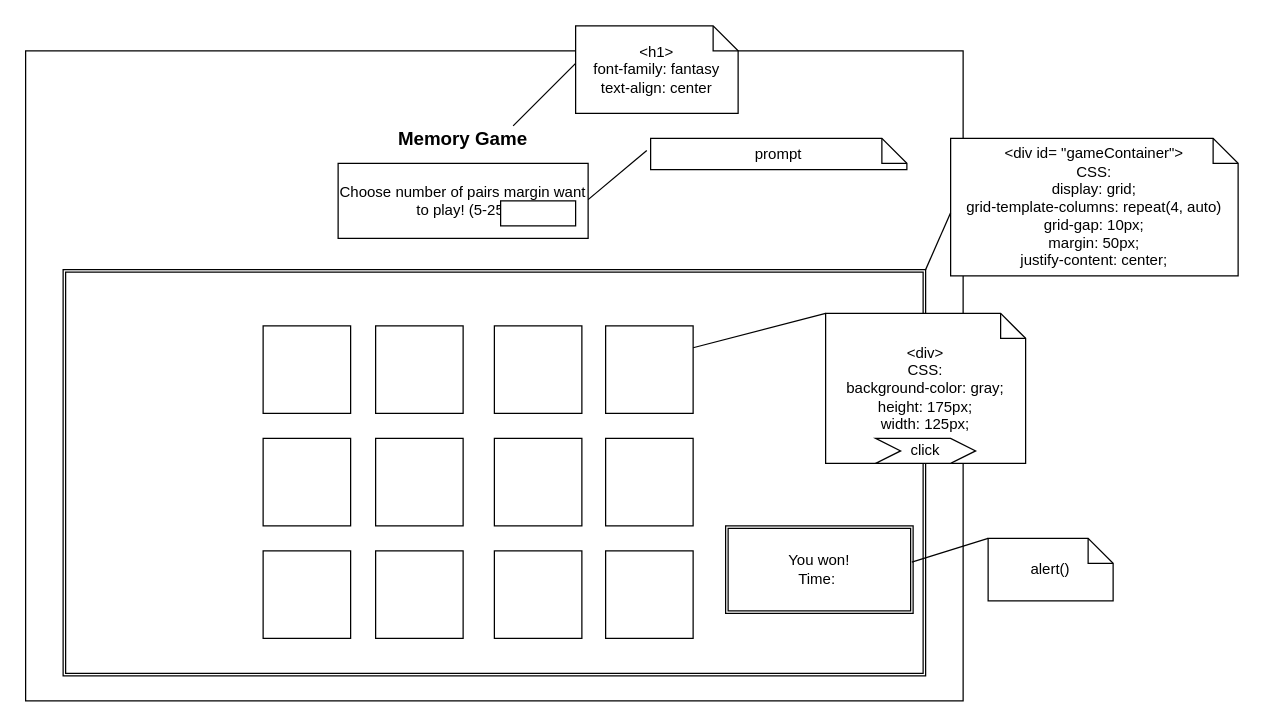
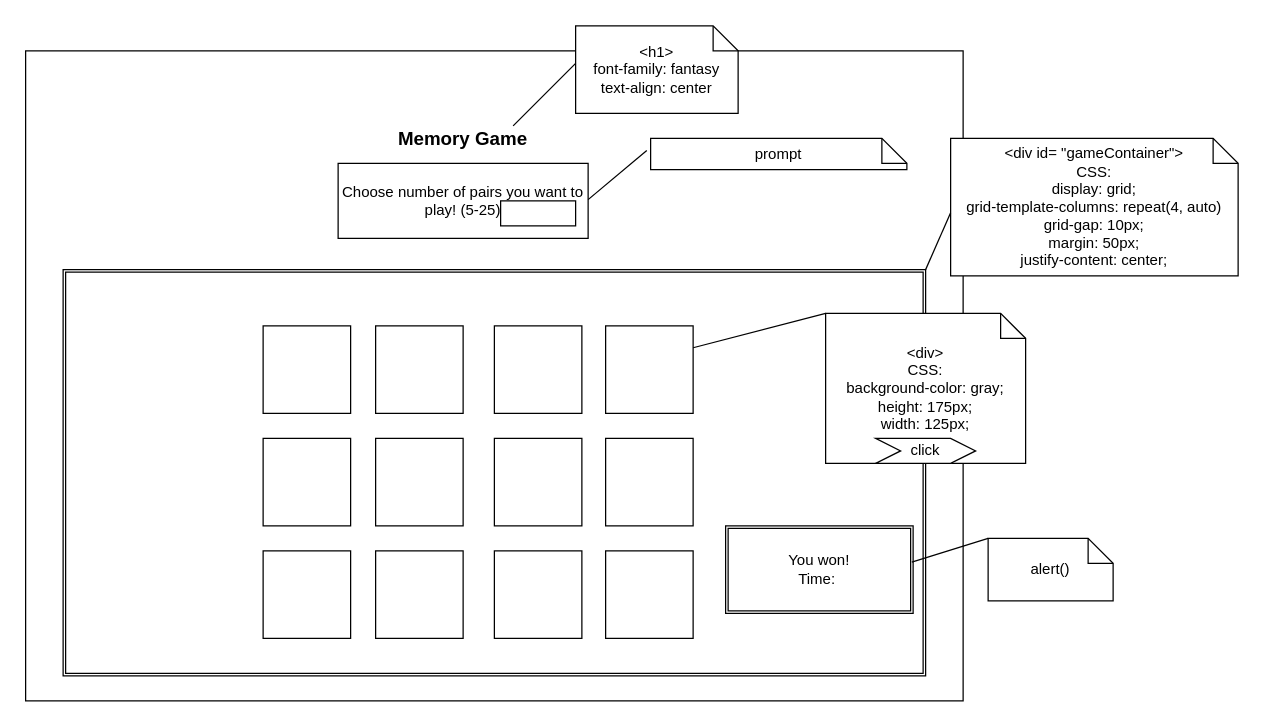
- <mxCell id="6" value="Choose number of pairs margin want to play! (5-25)" style="rounded=0;whiteSpace=wrap;html=1;" vertex="1" parent="1"><mxGeometry x="270" y="130" width="200" height="60" as="geometry" /></mxCell>
+ <mxCell id="6" value="Choose number of pairs you want to play! (5-25)" style="rounded=0;whiteSpace=wrap;html=1;" vertex="1" parent="1"><mxGeometry x="270" y="130" width="200" height="60" as="geometry" /></mxCell>
